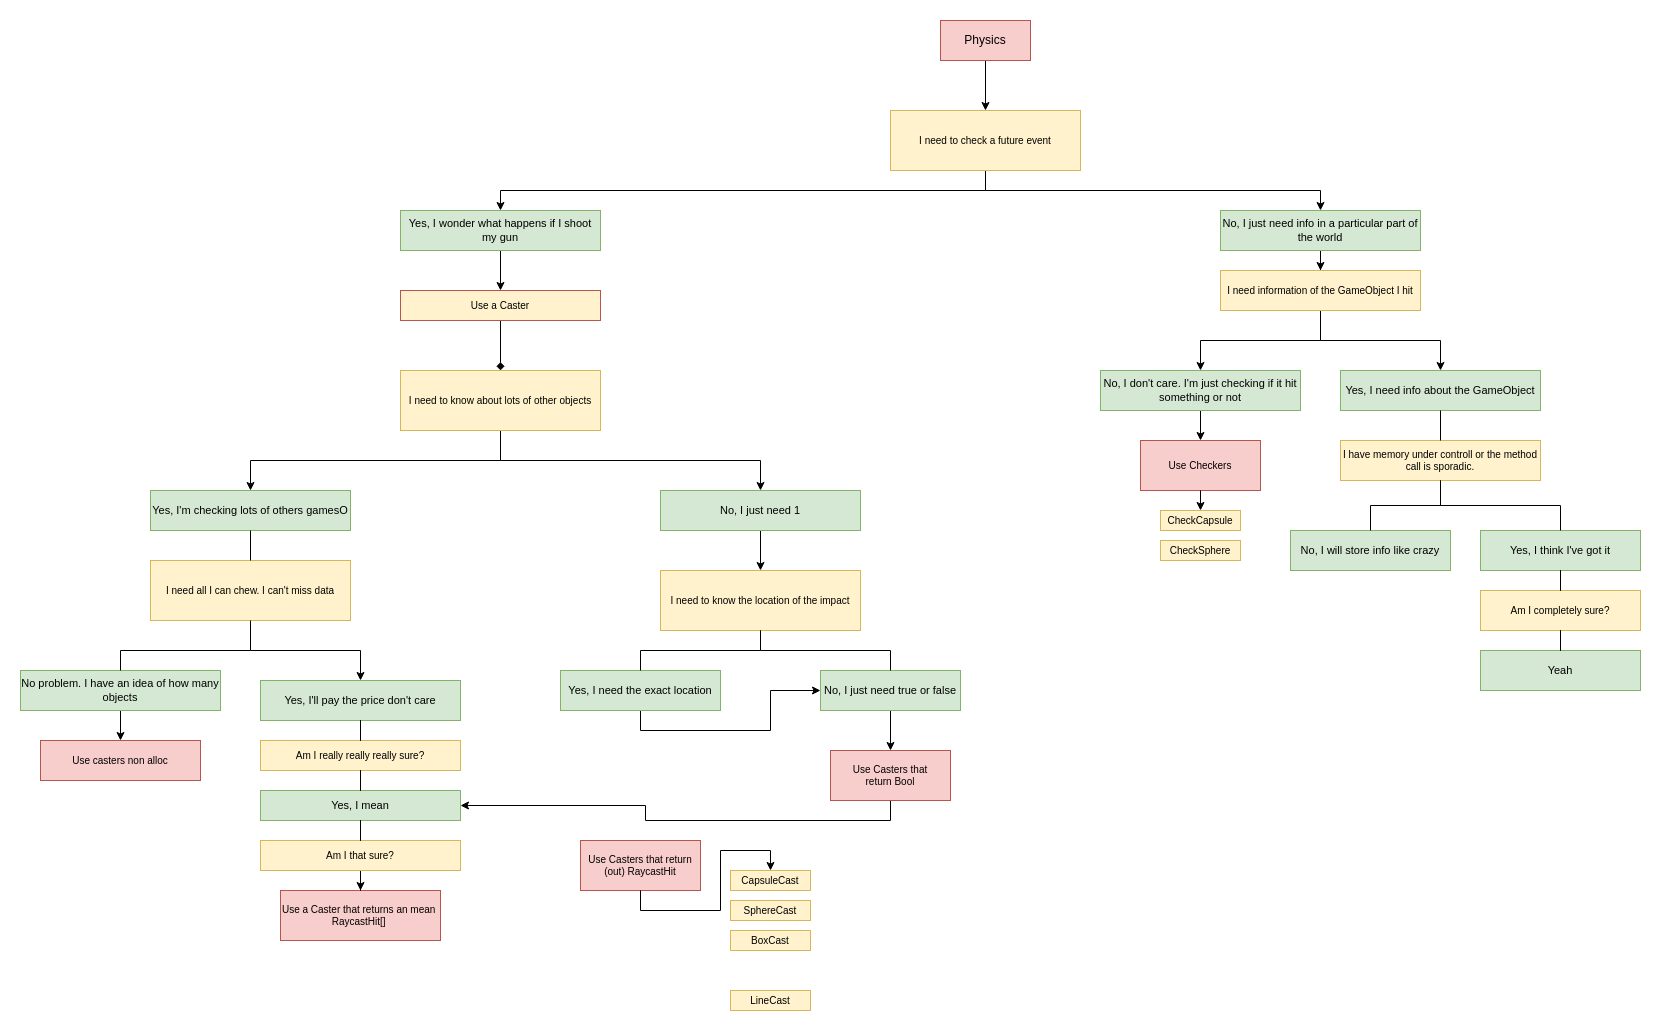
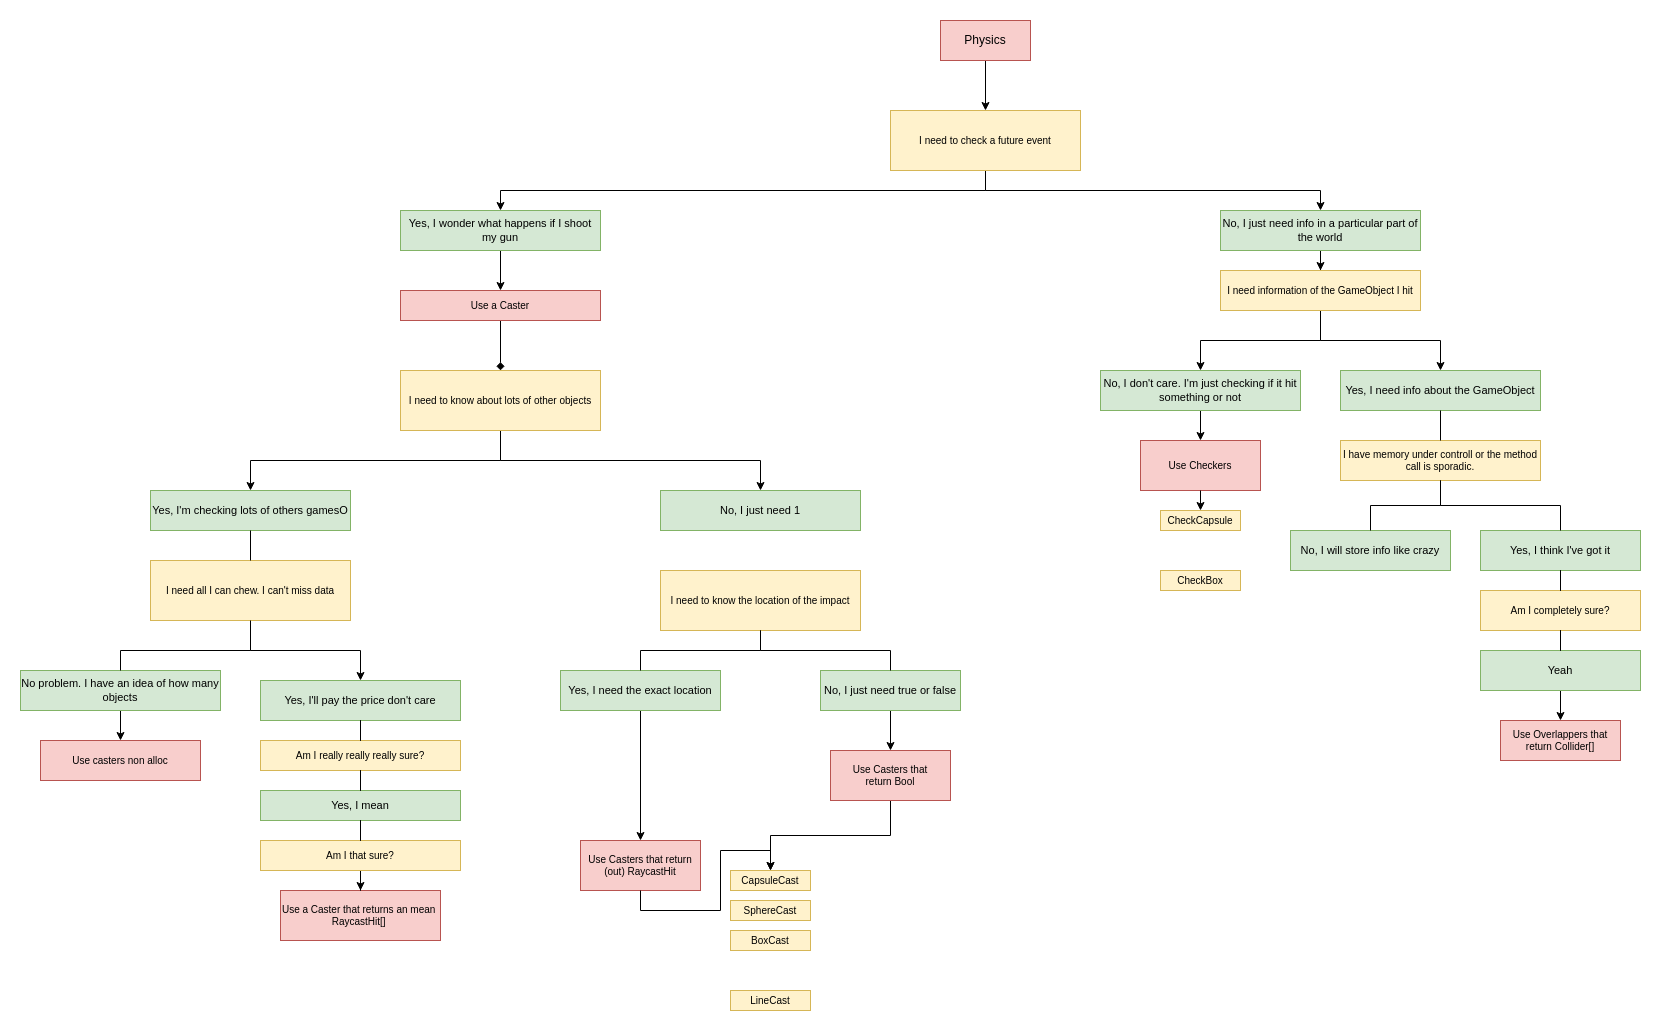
- <mxCell id="8" value="Use a Caster" style="rounded=0;whiteSpace=wrap;html=1;fillColor=#fff2cc;strokeColor=#b85450;fontSize=10;" parent="1" vertex="1"><mxGeometry x="400" y="290" width="200" height="30" as="geometry" /></mxCell>
+ <mxCell id="8" value="Use a Caster" style="rounded=0;whiteSpace=wrap;html=1;fillColor=#f8cecc;strokeColor=#b85450;fontSize=10;" parent="1" vertex="1"><mxGeometry x="400" y="290" width="200" height="30" as="geometry" /></mxCell>
- <mxCell id="28" style="edgeStyle=orthogonalEdgeStyle;rounded=0;orthogonalLoop=1;jettySize=auto;html=1;exitX=0.5;exitY=1;exitDx=0;exitDy=0;" parent="1" source="29" target="25" edge="1"><mxGeometry relative="1" as="geometry" /></mxCell>
- <mxCell id="42" value="CheckSphere" style="rounded=0;whiteSpace=wrap;html=1;fillColor=#fff2cc;strokeColor=#d6b656;fontSize=10;" parent="40" vertex="1"><mxGeometry y="30" width="80" height="20" as="geometry" /></mxCell>
+ <mxCell id="43" value="CheckBox" style="rounded=0;whiteSpace=wrap;html=1;fillColor=#fff2cc;strokeColor=#d6b656;fontSize=10;" parent="40" vertex="1"><mxGeometry y="60" width="80" height="20" as="geometry" /></mxCell>
+ <mxCell id="63" style="edgeStyle=orthogonalEdgeStyle;rounded=0;orthogonalLoop=1;jettySize=auto;html=1;exitX=0.5;exitY=1;exitDx=0;exitDy=0;startArrow=none;" parent="1" source="71" target="66" edge="1"><mxGeometry relative="1" as="geometry" /></mxCell>
- <mxCell id="24" style="edgeStyle=orthogonalEdgeStyle;rounded=0;orthogonalLoop=1;jettySize=auto;html=1;exitX=0.5;exitY=1;exitDx=0;exitDy=0;startArrow=none;" parent="1" source="47" target="45" edge="1"><mxGeometry relative="1" as="geometry" /></mxCell>
+ <mxCell id="24" style="edgeStyle=orthogonalEdgeStyle;rounded=0;orthogonalLoop=1;jettySize=auto;html=1;exitX=0.5;exitY=1;exitDx=0;exitDy=0;startArrow=none;" parent="1" source="47" target="16" edge="1"><mxGeometry relative="1" as="geometry" /></mxCell>
+ <mxCell id="66" value="Use Overlappers&amp;nbsp;that return Collider[]" style="rounded=0;whiteSpace=wrap;html=1;fillColor=#f8cecc;strokeColor=#b85450;fontSize=10;" parent="1" vertex="1"><mxGeometry x="1500" y="720" width="120" height="40" as="geometry" /></mxCell>
- <mxCell id="26" style="edgeStyle=orthogonalEdgeStyle;rounded=0;orthogonalLoop=1;jettySize=auto;html=1;exitX=0.5;exitY=1;exitDx=0;exitDy=0;" parent="1" source="27" target="59" edge="1"><mxGeometry relative="1" as="geometry" /></mxCell>
+ <mxCell id="26" style="edgeStyle=orthogonalEdgeStyle;rounded=0;orthogonalLoop=1;jettySize=auto;html=1;exitX=0.5;exitY=1;exitDx=0;exitDy=0;entryX=0.5;entryY=0;entryDx=0;entryDy=0;" parent="1" source="27" target="19" edge="1"><mxGeometry relative="1" as="geometry" /></mxCell>
